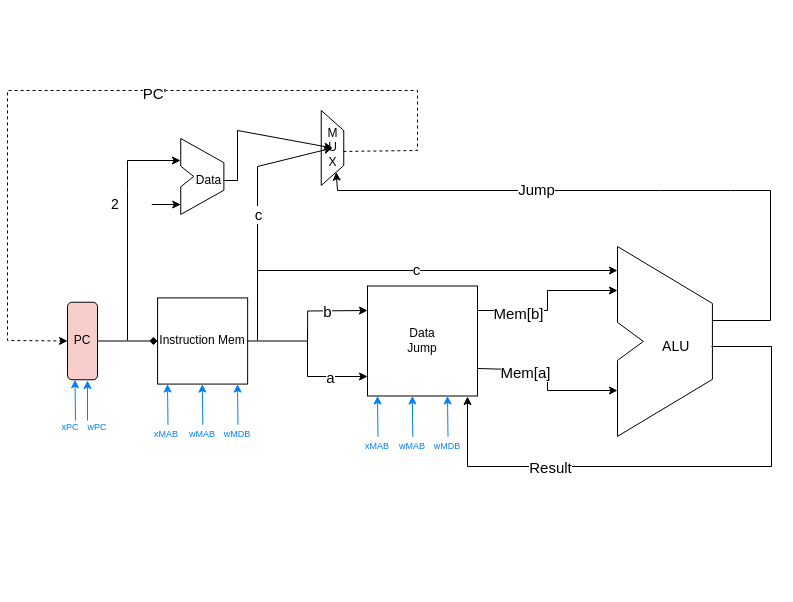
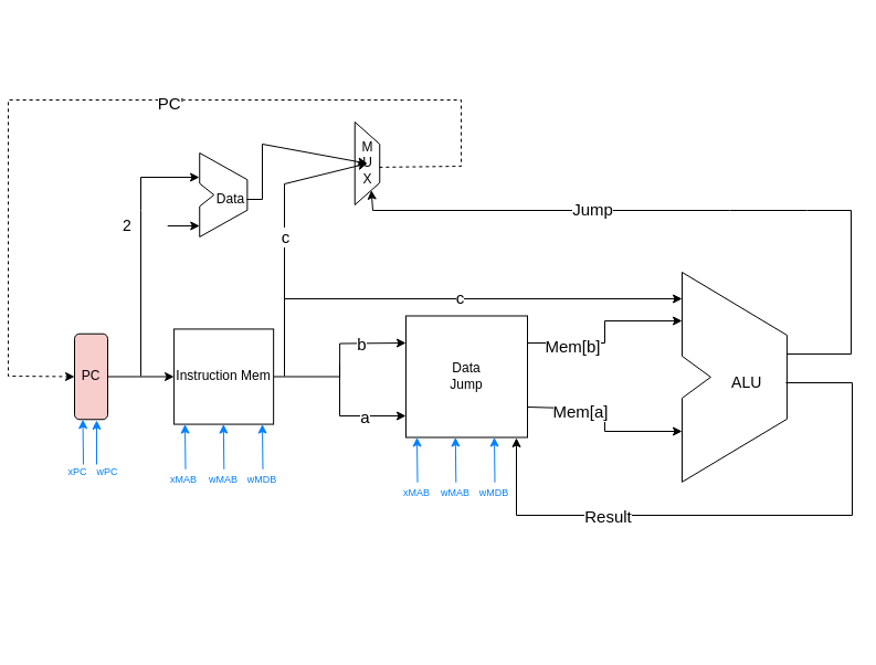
- <mxCell id="5" style="edgeStyle=orthogonalEdgeStyle;rounded=0;jumpSize=4;orthogonalLoop=1;jettySize=auto;html=1;exitX=1;exitY=0.5;exitDx=0;exitDy=0;entryX=0;entryY=0.5;entryDx=0;entryDy=0;endArrow=diamond;" parent="3" source="6" target="4" edge="1"><mxGeometry relative="1" as="geometry" /></mxCell>
+ <mxCell id="5" style="edgeStyle=orthogonalEdgeStyle;rounded=0;jumpSize=4;orthogonalLoop=1;jettySize=auto;html=1;exitX=1;exitY=0.5;exitDx=0;exitDy=0;entryX=0;entryY=0.5;entryDx=0;entryDy=0;" parent="3" source="6" target="4" edge="1"><mxGeometry relative="1" as="geometry" /></mxCell>
